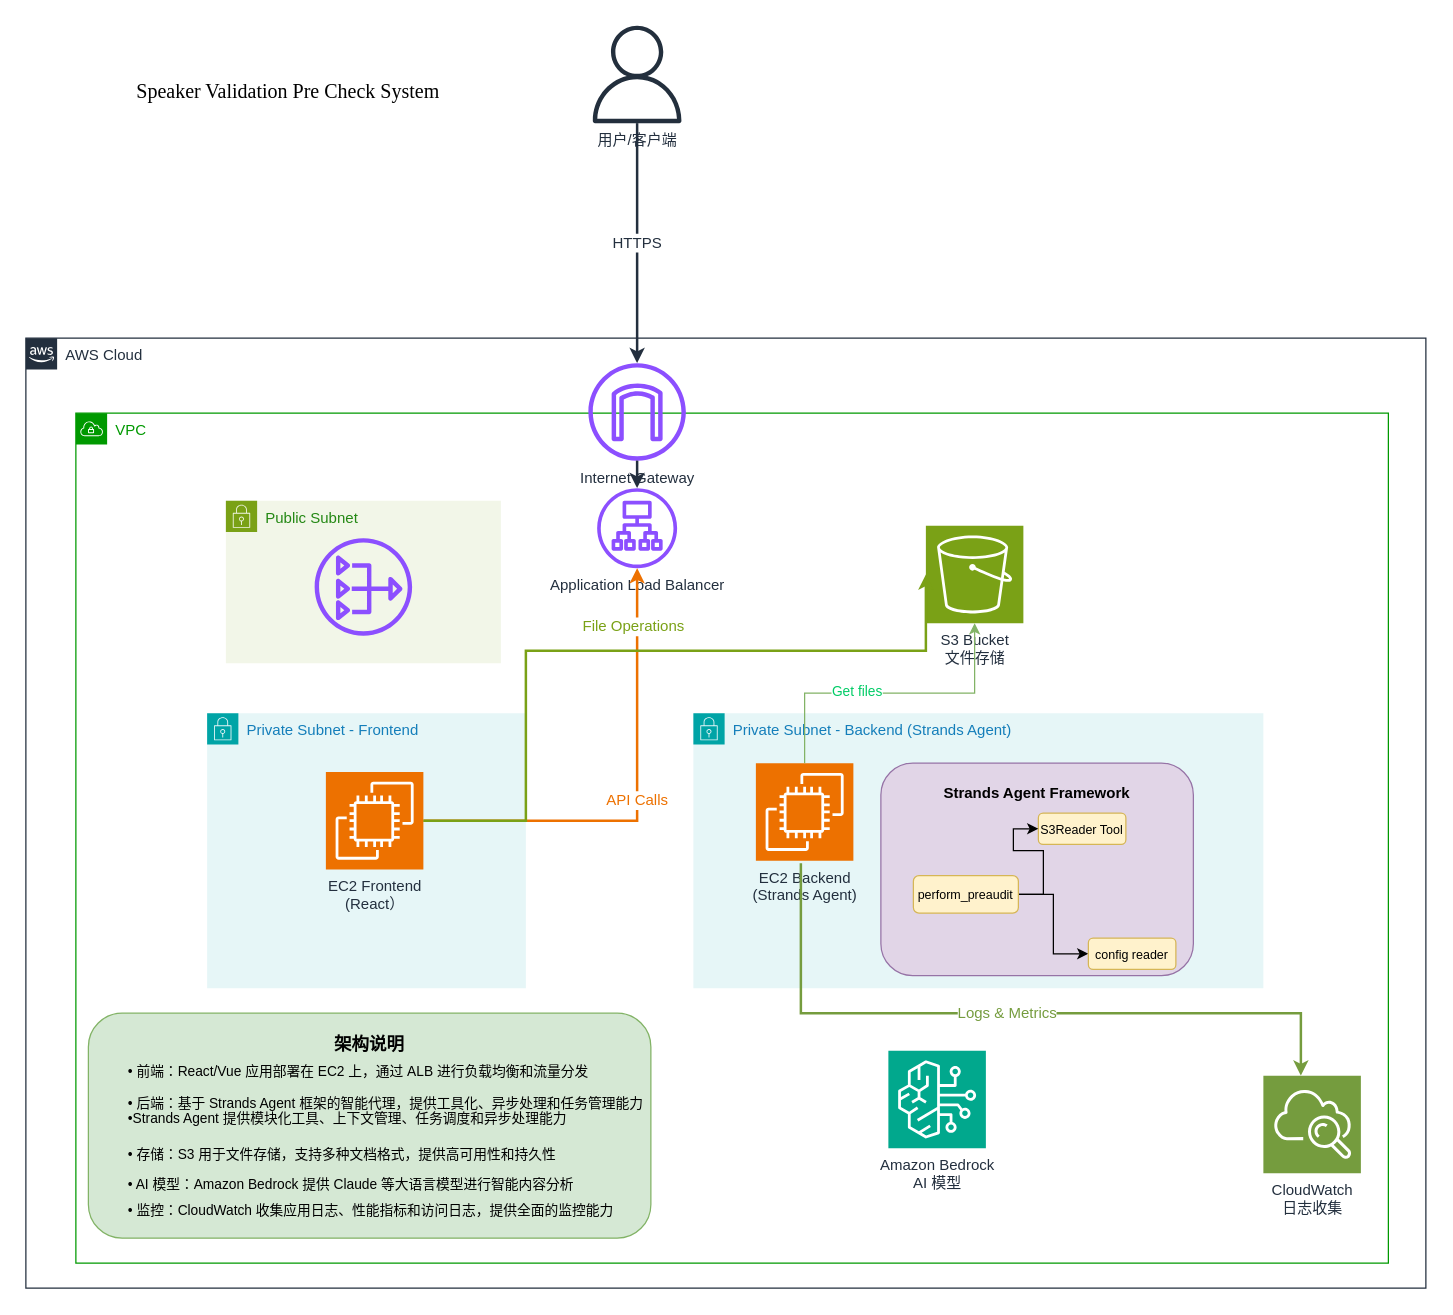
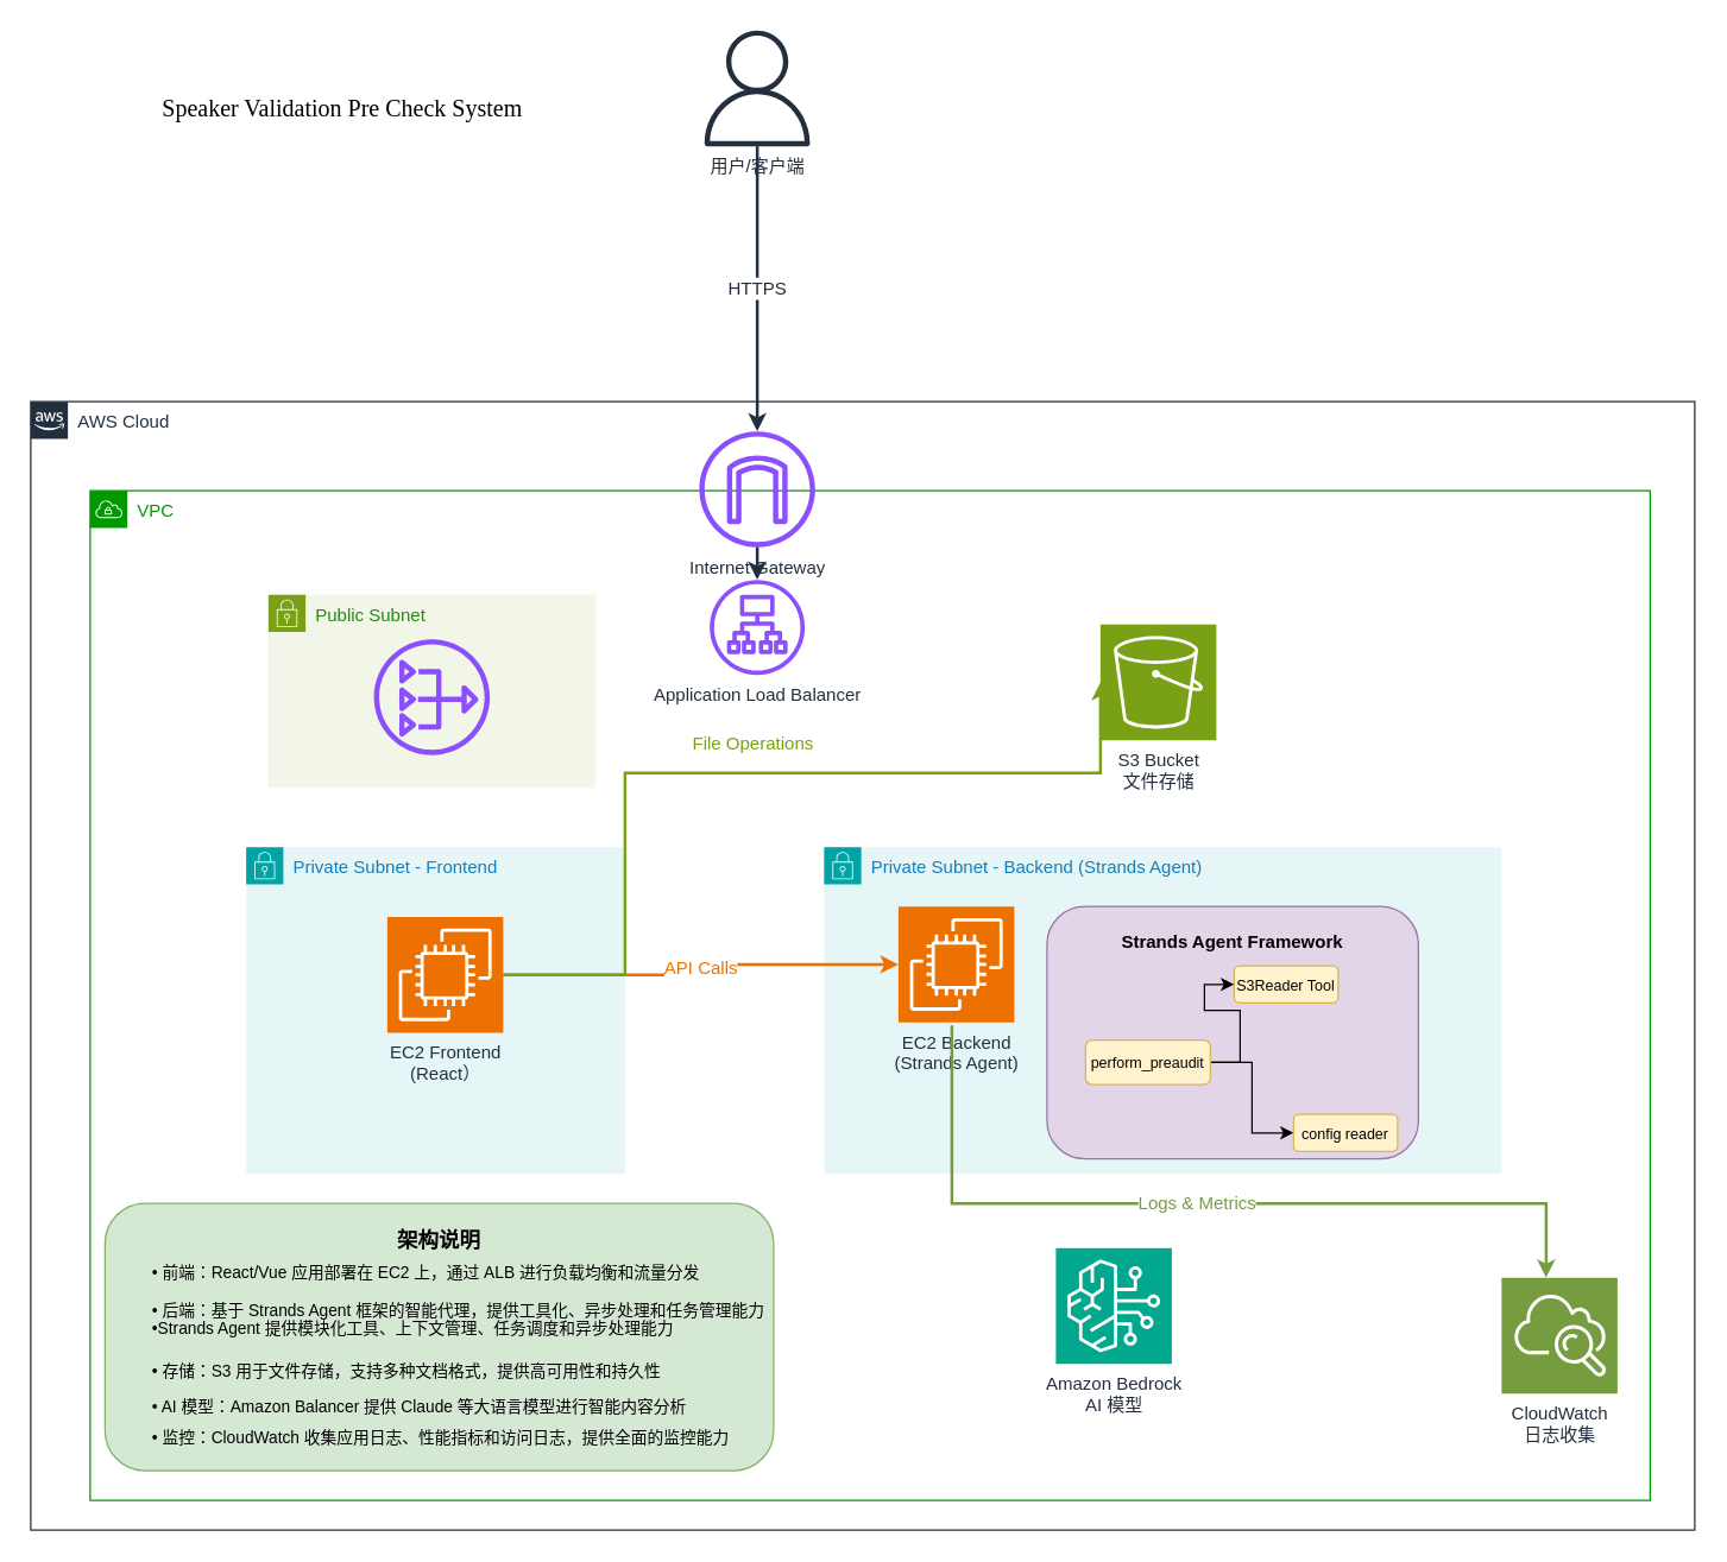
- <mxCell id="22" style="edgeStyle=orthogonalEdgeStyle;rounded=0;orthogonalLoop=1;jettySize=auto;html=1;exitX=0.5;exitY=0;exitDx=0;exitDy=0;exitPerimeter=0;entryX=0.5;entryY=1;entryDx=0;entryDy=0;entryPerimeter=0;fillColor=#d5e8d4;strokeColor=#82b366;" edge="1" parent="2" source="8" target="15"><mxGeometry relative="1" as="geometry" /></mxCell>
- <mxCell id="23" value="&lt;font style=&quot;color: rgb(0, 204, 102);&quot;&gt;Get files&lt;/font&gt;" style="edgeLabel;html=1;align=center;verticalAlign=middle;resizable=0;points=[];" vertex="1" connectable="0" parent="22"><mxGeometry x="-0.218" y="2" relative="1" as="geometry"><mxPoint as="offset" /></mxGeometry></mxCell>
- <mxCell id="20" value="API Calls" style="edgeStyle=orthogonalEdgeStyle;rounded=0;orthogonalLoop=1;jettySize=auto;html=1;exitX=1;exitY=0.5;exitDx=0;exitDy=0;exitPerimeter=0;strokeColor=#ED7100;strokeWidth=2;fontSize=12;fontColor=#ED7100;" edge="1" parent="2" source="19" target="18"><mxGeometry relative="1" as="geometry" /></mxCell>
+ <mxCell id="20" value="API Calls" style="edgeStyle=orthogonalEdgeStyle;rounded=0;orthogonalLoop=1;jettySize=auto;html=1;exitX=1;exitY=0.5;exitDx=0;exitDy=0;exitPerimeter=0;entryX=0;entryY=0.5;entryDx=0;entryDy=0;entryPerimeter=0;strokeColor=#ED7100;strokeWidth=2;fontSize=12;fontColor=#ED7100;" edge="1" parent="2" source="19" target="8"><mxGeometry relative="1" as="geometry" /></mxCell>
- <mxCell id="30" value="• AI 模型：Amazon Bedrock 提供 Claude 等大语言模型进行智能内容分析" style="text;html=1;strokeColor=none;fillColor=none;align=left;verticalAlign=middle;whiteSpace=wrap;rounded=0;fontSize=11;" vertex="1" parent="26"><mxGeometry y="90" width="450" height="12.273" as="geometry" /></mxCell>
+ <mxCell id="30" value="• AI 模型：Amazon Balancer 提供 Claude 等大语言模型进行智能内容分析" style="text;html=1;strokeColor=none;fillColor=none;align=left;verticalAlign=middle;whiteSpace=wrap;rounded=0;fontSize=11;" vertex="1" parent="26"><mxGeometry y="90" width="450" height="12.273" as="geometry" /></mxCell>
